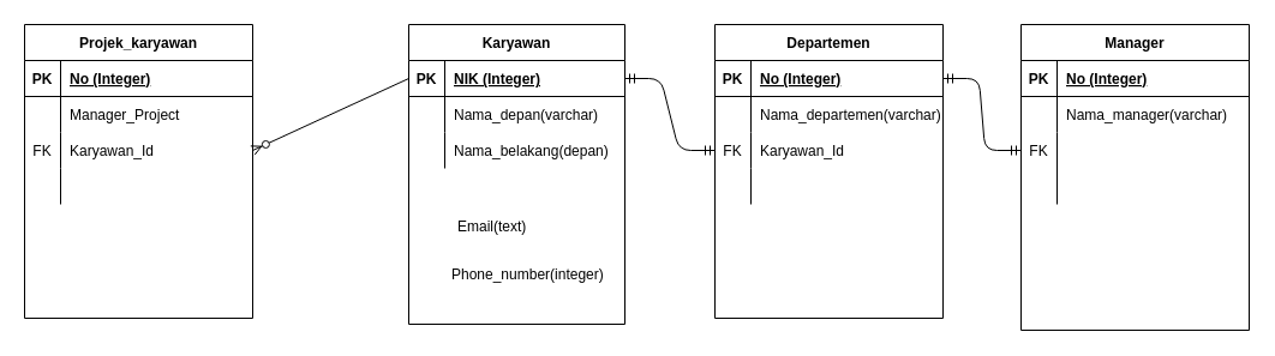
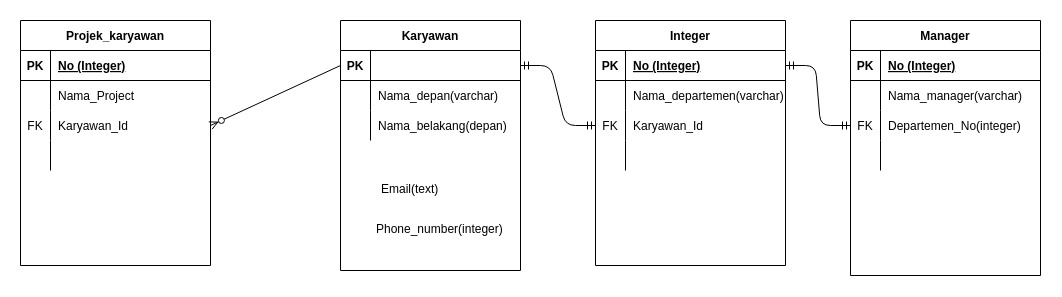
- <mxCell id="31" value="Departemen" style="shape=table;startSize=30;container=1;collapsible=1;childLayout=tableLayout;fixedRows=1;rowLines=0;fontStyle=1;align=center;resizeLast=1;" parent="1" vertex="1"><mxGeometry x="595" y="20" width="190" height="245" as="geometry" /></mxCell>
+ <mxCell id="31" value="Integer" style="shape=table;startSize=30;container=1;collapsible=1;childLayout=tableLayout;fixedRows=1;rowLines=0;fontStyle=1;align=center;resizeLast=1;" parent="1" vertex="1"><mxGeometry x="595" y="20" width="190" height="245" as="geometry" /></mxCell>
- <mxCell id="22" value="NIK (Integer)" style="shape=partialRectangle;connectable=0;fillColor=none;top=0;left=0;bottom=0;right=0;align=left;spacingLeft=6;fontStyle=5;overflow=hidden;" parent="20" vertex="1"><mxGeometry x="30" width="150" height="30" as="geometry" /></mxCell>
- <mxCell id="51" value="Manager_Project" style="shape=partialRectangle;connectable=0;fillColor=none;top=0;left=0;bottom=0;right=0;align=left;spacingLeft=6;overflow=hidden;" parent="49" vertex="1"><mxGeometry x="30" width="160" height="30" as="geometry" /></mxCell>
+ <mxCell id="51" value="Nama_Project" style="shape=partialRectangle;connectable=0;fillColor=none;top=0;left=0;bottom=0;right=0;align=left;spacingLeft=6;overflow=hidden;" parent="49" vertex="1"><mxGeometry x="30" width="160" height="30" as="geometry" /></mxCell>
+ <mxCell id="15" value="Departemen_No(integer)" style="shape=partialRectangle;connectable=0;fillColor=none;top=0;left=0;bottom=0;right=0;align=left;spacingLeft=6;overflow=hidden;" parent="13" vertex="1"><mxGeometry x="30" width="160" height="30" as="geometry" /></mxCell>
